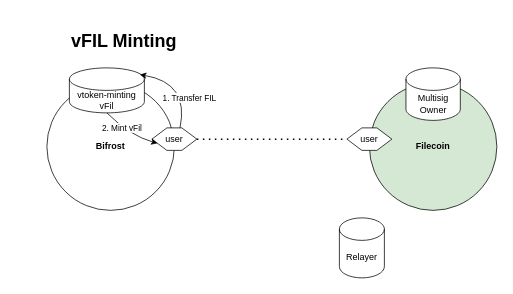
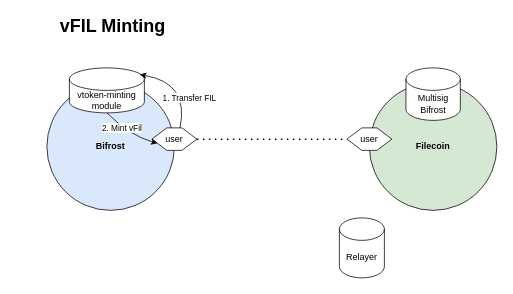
- <mxCell id="2" value="vFIL Minting" style="text;html=1;strokeColor=none;fillColor=none;align=center;verticalAlign=middle;whiteSpace=wrap;rounded=0;fontStyle=1;fontSize=24;" parent="1" vertex="1"><mxGeometry x="35" y="40" width="260" height="30" as="geometry" /></mxCell>
+ <mxCell id="2" value="vFIL Minting" style="text;html=1;strokeColor=none;fillColor=none;align=center;verticalAlign=middle;whiteSpace=wrap;rounded=0;fontStyle=1;fontSize=24;" parent="1" vertex="1"><mxGeometry x="20" y="20" width="260" height="30" as="geometry" /></mxCell>
- <mxCell id="9" value="vtoken-minting vFil" style="shape=cylinder3;whiteSpace=wrap;html=1;boundedLbl=1;backgroundOutline=1;size=15;" parent="1" vertex="1"><mxGeometry x="92" y="90" width="100" height="60" as="geometry" /></mxCell>
+ <mxCell id="9" value="vtoken-minting module" style="shape=cylinder3;whiteSpace=wrap;html=1;boundedLbl=1;backgroundOutline=1;size=15;" parent="1" vertex="1"><mxGeometry x="92" y="90" width="100" height="60" as="geometry" /></mxCell>
- <mxCell id="8" value="Multisig&lt;br&gt;Owner" style="shape=cylinder3;whiteSpace=wrap;html=1;boundedLbl=1;backgroundOutline=1;size=15;" parent="1" vertex="1"><mxGeometry x="540.75" y="90" width="72.5" height="70" as="geometry" /></mxCell>
+ <mxCell id="8" value="Multisig&lt;br&gt;Bifrost" style="shape=cylinder3;whiteSpace=wrap;html=1;boundedLbl=1;backgroundOutline=1;size=15;" parent="1" vertex="1"><mxGeometry x="540.75" y="90" width="72.5" height="70" as="geometry" /></mxCell>
- <mxCell id="3" value="&lt;b&gt;Bifrost&lt;/b&gt;" style="ellipse;whiteSpace=wrap;html=1;aspect=fixed;" parent="1" vertex="1"><mxGeometry x="62" y="110" width="170" height="170" as="geometry" /></mxCell>
+ <mxCell id="3" value="&lt;b&gt;Bifrost&lt;/b&gt;" style="ellipse;whiteSpace=wrap;html=1;aspect=fixed;fillColor=#dae8fc;" parent="1" vertex="1"><mxGeometry x="62" y="110" width="170" height="170" as="geometry" /></mxCell>
